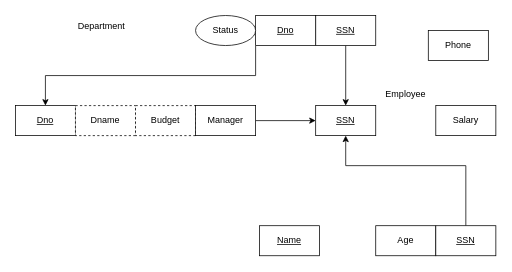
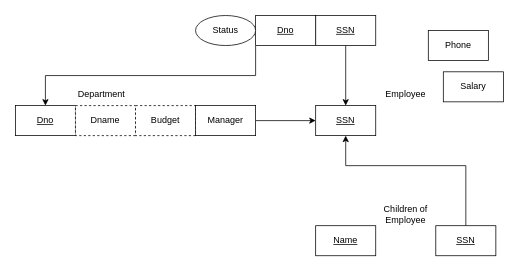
- <mxCell id="19" value="Department" style="text;html=1;strokeColor=none;fillColor=none;align=center;verticalAlign=middle;whiteSpace=wrap;rounded=0;" vertex="1" parent="1"><mxGeometry x="100" y="20" width="70" height="30" as="geometry" /></mxCell>
+ <mxCell id="19" value="Department" style="text;html=1;strokeColor=none;fillColor=none;align=center;verticalAlign=middle;whiteSpace=wrap;rounded=0;" vertex="1" parent="1"><mxGeometry x="100" y="110" width="70" height="30" as="geometry" /></mxCell>
- <mxCell id="4" value="Salary" style="rounded=0;whiteSpace=wrap;html=1;" vertex="1" parent="1"><mxGeometry x="580" y="140" width="80" height="40" as="geometry" /></mxCell>
+ <mxCell id="4" value="Salary" style="rounded=0;whiteSpace=wrap;html=1;" vertex="1" parent="1"><mxGeometry x="590" y="95" width="80" height="40" as="geometry" /></mxCell>
+ <mxCell id="14" value="Children of Employee" style="text;html=1;strokeColor=none;fillColor=none;align=center;verticalAlign=middle;whiteSpace=wrap;rounded=0;" vertex="1" parent="1"><mxGeometry x="500" y="270" width="80" height="30" as="geometry" /></mxCell>
- <mxCell id="5" value="Name" style="rounded=0;whiteSpace=wrap;html=1;fontStyle=4" vertex="1" parent="1"><mxGeometry x="345" y="300" width="80" height="40" as="geometry" /></mxCell>
+ <mxCell id="5" value="Name" style="rounded=0;whiteSpace=wrap;html=1;fontStyle=4" vertex="1" parent="1"><mxGeometry x="420" y="300" width="80" height="40" as="geometry" /></mxCell>
- <mxCell id="6" value="Age" style="rounded=0;whiteSpace=wrap;html=1;" vertex="1" parent="1"><mxGeometry x="500" y="300" width="80" height="40" as="geometry" /></mxCell>
